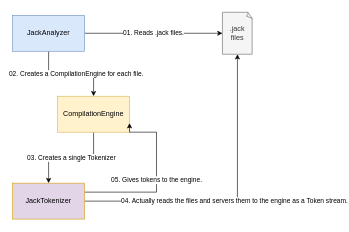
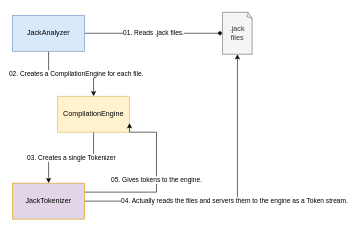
- <mxCell id="2" value="01. Reads .jack files." style="edgeStyle=orthogonalEdgeStyle;rounded=0;orthogonalLoop=1;jettySize=auto;html=1;entryX=0;entryY=0.5;entryDx=0;entryDy=0;entryPerimeter=0;" edge="1" parent="1" source="4" target="10"><mxGeometry relative="1" as="geometry"><mxPoint x="280" y="55" as="targetPoint" /></mxGeometry></mxCell>
+ <mxCell id="2" value="01. Reads .jack files." style="edgeStyle=orthogonalEdgeStyle;rounded=0;orthogonalLoop=1;jettySize=auto;html=1;entryX=0;entryY=0.5;entryDx=0;entryDy=0;entryPerimeter=0;endArrow=diamond;" edge="1" parent="1" source="4" target="10"><mxGeometry relative="1" as="geometry"><mxPoint x="280" y="55" as="targetPoint" /></mxGeometry></mxCell>
